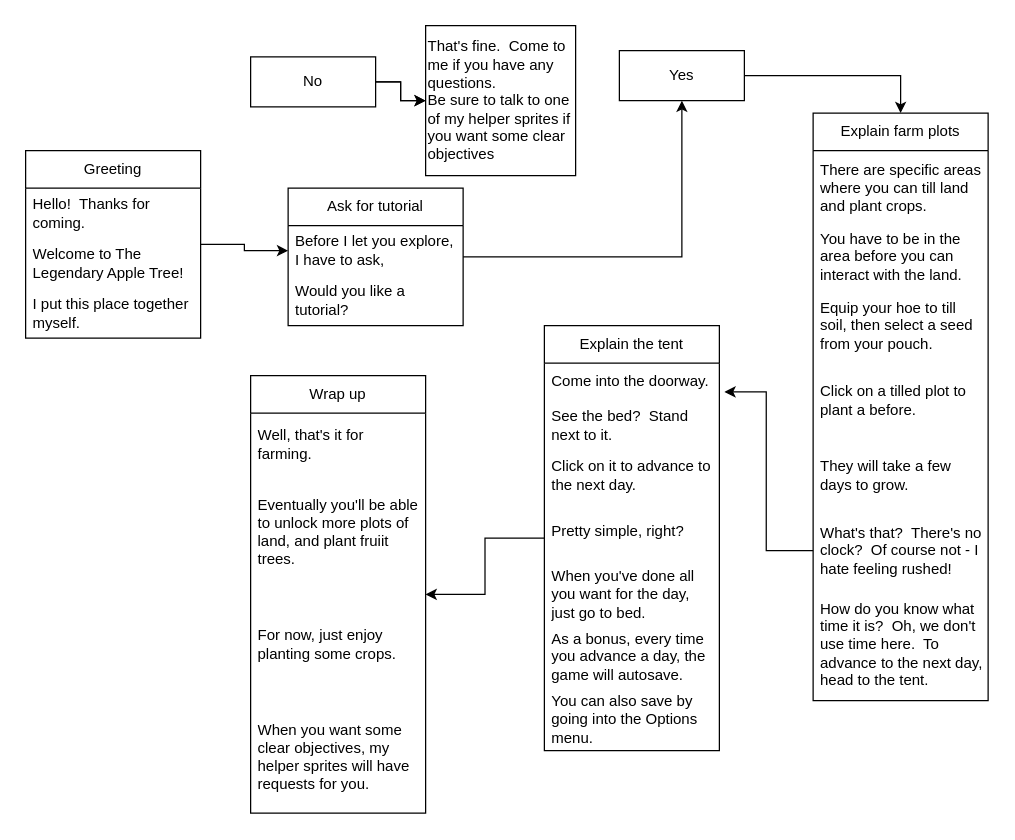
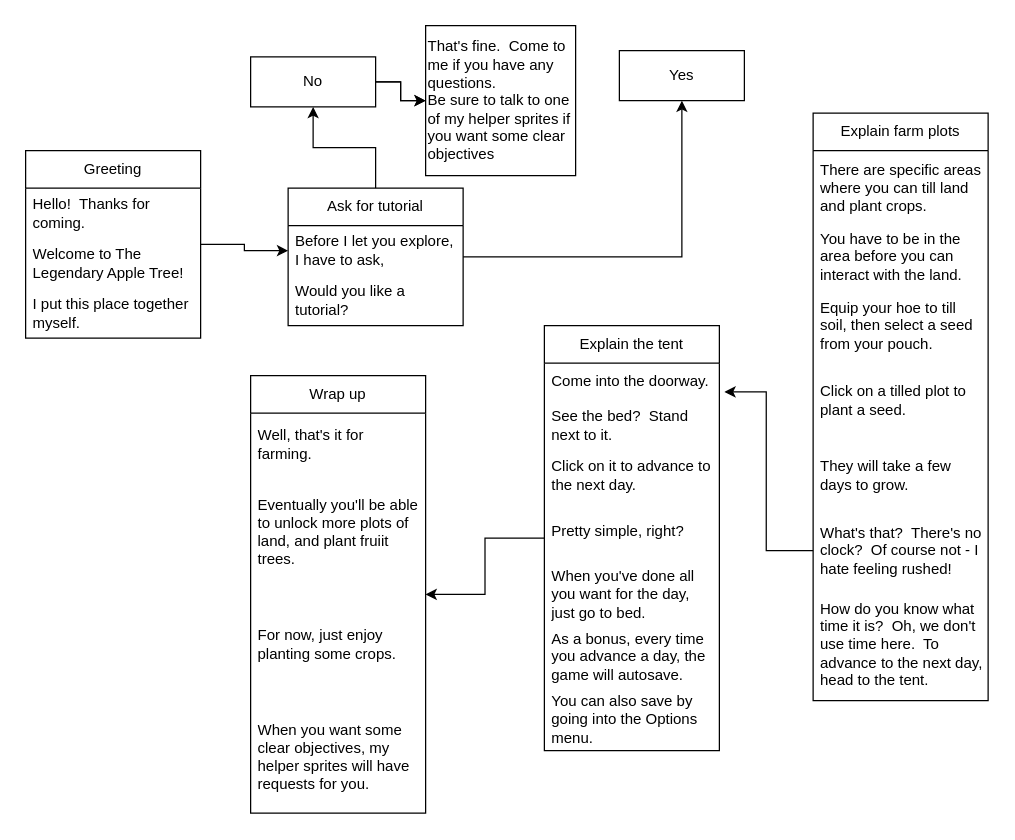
- <mxCell id="4" value="" style="edgeStyle=orthogonalEdgeStyle;rounded=0;orthogonalLoop=1;jettySize=auto;html=1;entryX=0.5;entryY=0;entryDx=0;entryDy=0;" parent="1" source="5" target="18" edge="1"><mxGeometry relative="1" as="geometry"><mxPoint x="670" y="50" as="targetPoint" /></mxGeometry></mxCell>
+ <mxCell id="6" style="edgeStyle=orthogonalEdgeStyle;rounded=0;orthogonalLoop=1;jettySize=auto;html=1;exitX=0.5;exitY=0;exitDx=0;exitDy=0;" parent="1" source="15" target="3" edge="1"><mxGeometry relative="1" as="geometry"><Array as="points" /><mxPoint x="240" y="160" as="sourcePoint" /></mxGeometry></mxCell>
- <mxCell id="22" value="Click on a tilled plot to plant a before." style="text;strokeColor=none;fillColor=none;align=left;verticalAlign=middle;spacingLeft=4;spacingRight=4;overflow=hidden;points=[[0,0.5],[1,0.5]];portConstraint=eastwest;rotatable=0;whiteSpace=wrap;html=1;" vertex="1" parent="18"><mxGeometry y="200" width="140" height="60" as="geometry" /></mxCell>
+ <mxCell id="22" value="Click on a tilled plot to plant a seed." style="text;strokeColor=none;fillColor=none;align=left;verticalAlign=middle;spacingLeft=4;spacingRight=4;overflow=hidden;points=[[0,0.5],[1,0.5]];portConstraint=eastwest;rotatable=0;whiteSpace=wrap;html=1;" vertex="1" parent="18"><mxGeometry y="200" width="140" height="60" as="geometry" /></mxCell>
